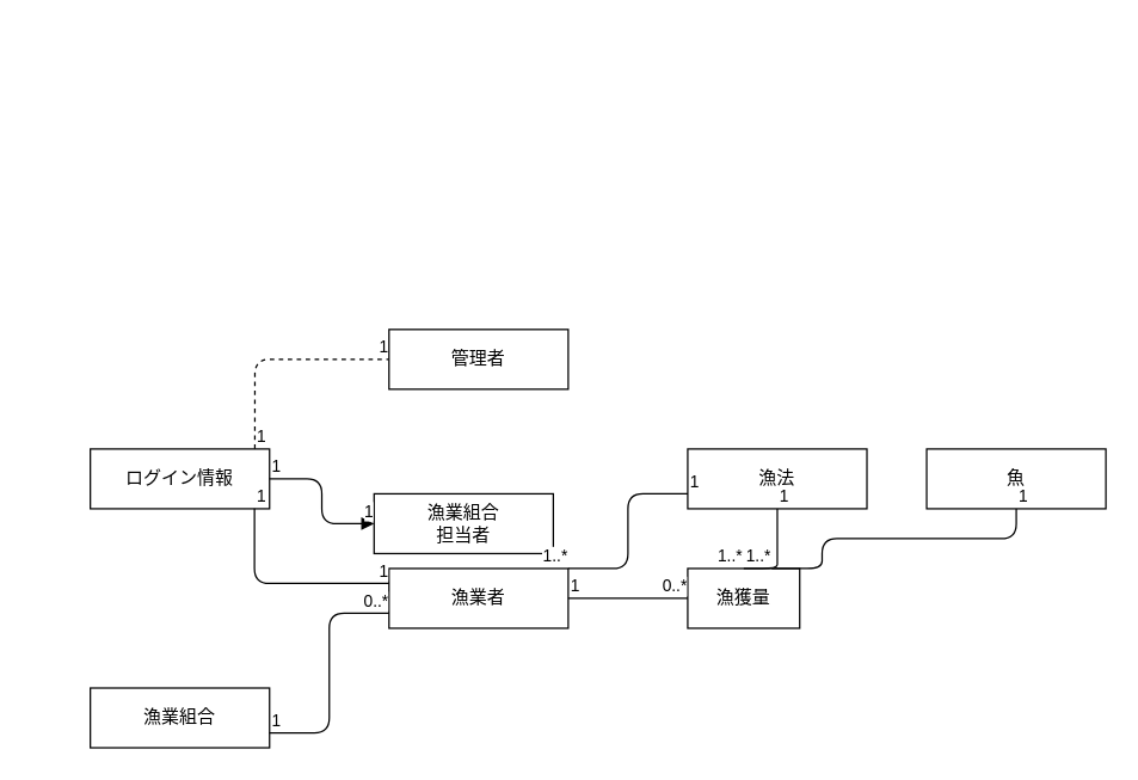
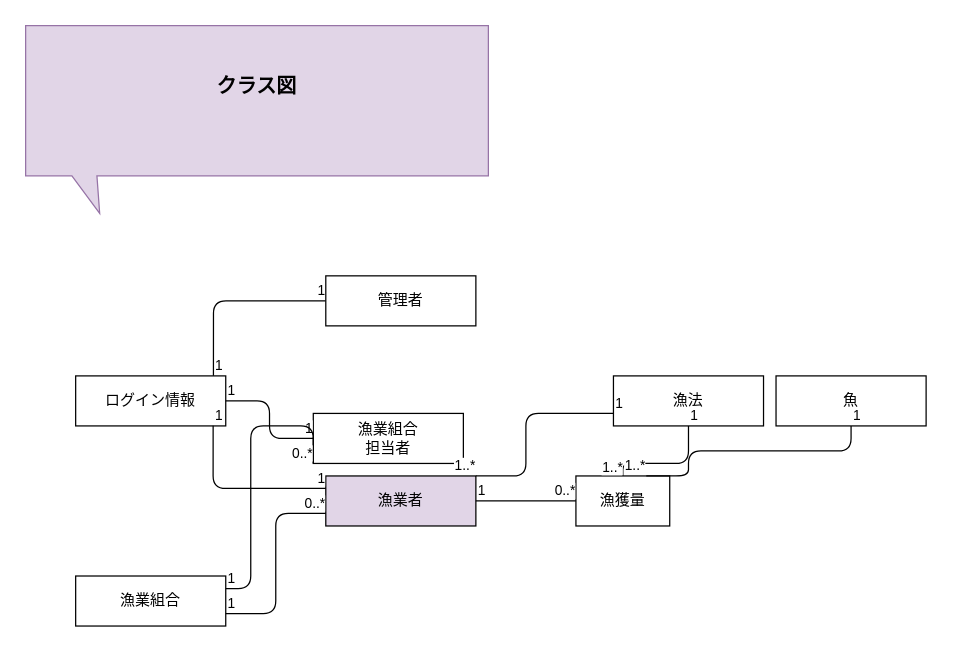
+ <mxCell id="37" value="&lt;b&gt;&lt;font style=&quot;font-size: 16px;&quot;&gt;クラス図&lt;/font&gt;&lt;/b&gt;&lt;br&gt;&lt;p style=&quot;margin: 0px; font-variant-numeric: normal; font-variant-east-asian: normal; font-variant-alternates: normal; font-kerning: auto; font-optical-sizing: auto; font-feature-settings: normal; font-variation-settings: normal; font-stretch: normal; font-size: 11px; line-height: normal; font-family: &amp;quot;Hiragino Kaku Gothic ProN&amp;quot;; text-align: start;&quot; class=&quot;p1&quot;&gt;&lt;b&gt;&lt;br&gt;&lt;/b&gt;&lt;/p&gt;&lt;p style=&quot;margin: 0px; font-variant-numeric: normal; font-variant-east-asian: normal; font-variant-alternates: normal; font-kerning: auto; font-optical-sizing: auto; font-feature-settings: normal; font-variation-settings: normal; font-stretch: normal; font-size: 11px; line-height: normal; font-family: &amp;quot;Hiragino Kaku Gothic ProN&amp;quot;; text-align: start;&quot; class=&quot;p1&quot;&gt;&lt;br&gt;&lt;/p&gt;" style="shape=callout;whiteSpace=wrap;html=1;perimeter=calloutPerimeter;fontFamily=Helvetica;fontSize=12;fillColor=#e1d5e7;strokeColor=#9673a6;position2=0.16;size=30;position=0.1;" vertex="1" parent="1"><mxGeometry x="20" y="20" width="370" height="150" as="geometry" /></mxCell>
- <mxCell id="3" value="" style="endArrow=none;html=1;edgeStyle=orthogonalEdgeStyle;exitX=0.918;exitY=-0.003;exitDx=0;exitDy=0;entryX=0;entryY=0.5;entryDx=0;entryDy=0;exitPerimeter=0;dashed=1;" edge="1" parent="1" source="2" target="6"><mxGeometry relative="1" as="geometry"><mxPoint x="200" y="280" as="sourcePoint" /><mxPoint x="360" y="280" as="targetPoint" /><Array as="points"><mxPoint x="170" y="240" /></Array></mxGeometry></mxCell>
+ <mxCell id="3" value="" style="endArrow=none;html=1;edgeStyle=orthogonalEdgeStyle;exitX=0.918;exitY=-0.003;exitDx=0;exitDy=0;entryX=0;entryY=0.5;entryDx=0;entryDy=0;exitPerimeter=0;" edge="1" parent="1" source="2" target="6"><mxGeometry relative="1" as="geometry"><mxPoint x="200" y="280" as="sourcePoint" /><mxPoint x="360" y="280" as="targetPoint" /><Array as="points"><mxPoint x="170" y="240" /></Array></mxGeometry></mxCell>
- <mxCell id="26" value="漁法" style="rounded=0;whiteSpace=wrap;html=1;" vertex="1" parent="1"><mxGeometry x="460" y="300" width="120" height="40" as="geometry" /></mxCell>
+ <mxCell id="26" value="漁法" style="rounded=0;whiteSpace=wrap;html=1;" vertex="1" parent="1"><mxGeometry x="490" y="300" width="120" height="40" as="geometry" /></mxCell>
- <mxCell id="8" value="" style="endArrow=block;html=1;edgeStyle=orthogonalEdgeStyle;exitX=1;exitY=0.5;exitDx=0;exitDy=0;" edge="1" parent="1" source="2" target="7"><mxGeometry relative="1" as="geometry"><mxPoint x="190" y="310" as="sourcePoint" /><mxPoint x="270" y="250" as="targetPoint" /></mxGeometry></mxCell>
+ <mxCell id="8" value="" style="endArrow=none;html=1;edgeStyle=orthogonalEdgeStyle;exitX=1;exitY=0.5;exitDx=0;exitDy=0;" edge="1" parent="1" source="2" target="7"><mxGeometry relative="1" as="geometry"><mxPoint x="190" y="310" as="sourcePoint" /><mxPoint x="270" y="250" as="targetPoint" /></mxGeometry></mxCell>
+ <mxCell id="19" value="" style="endArrow=none;html=1;edgeStyle=orthogonalEdgeStyle;entryX=0;entryY=1;entryDx=0;entryDy=0;exitX=1;exitY=0.25;exitDx=0;exitDy=0;" edge="1" parent="1" source="15" target="7"><mxGeometry relative="1" as="geometry"><mxPoint x="200" y="390" as="sourcePoint" /><mxPoint x="270" y="330" as="targetPoint" /><Array as="points"><mxPoint x="200" y="470" /><mxPoint x="200" y="340" /></Array></mxGeometry></mxCell>
+ <mxCell id="20" value="1" style="edgeLabel;resizable=0;html=1;align=left;verticalAlign=bottom;" connectable="0" vertex="1" parent="19"><mxGeometry x="-1" relative="1" as="geometry" /></mxCell>
+ <mxCell id="21" value="0..*" style="edgeLabel;resizable=0;html=1;align=right;verticalAlign=bottom;" connectable="0" vertex="1" parent="19"><mxGeometry x="1" relative="1" as="geometry" /></mxCell>
- <mxCell id="11" value="漁業者" style="rounded=0;whiteSpace=wrap;html=1;" vertex="1" parent="1"><mxGeometry x="260" y="380" width="120" height="40" as="geometry" /></mxCell>
+ <mxCell id="11" value="漁業者" style="rounded=0;whiteSpace=wrap;html=1;fillColor=#e1d5e7;" vertex="1" parent="1"><mxGeometry x="260" y="380" width="120" height="40" as="geometry" /></mxCell>
